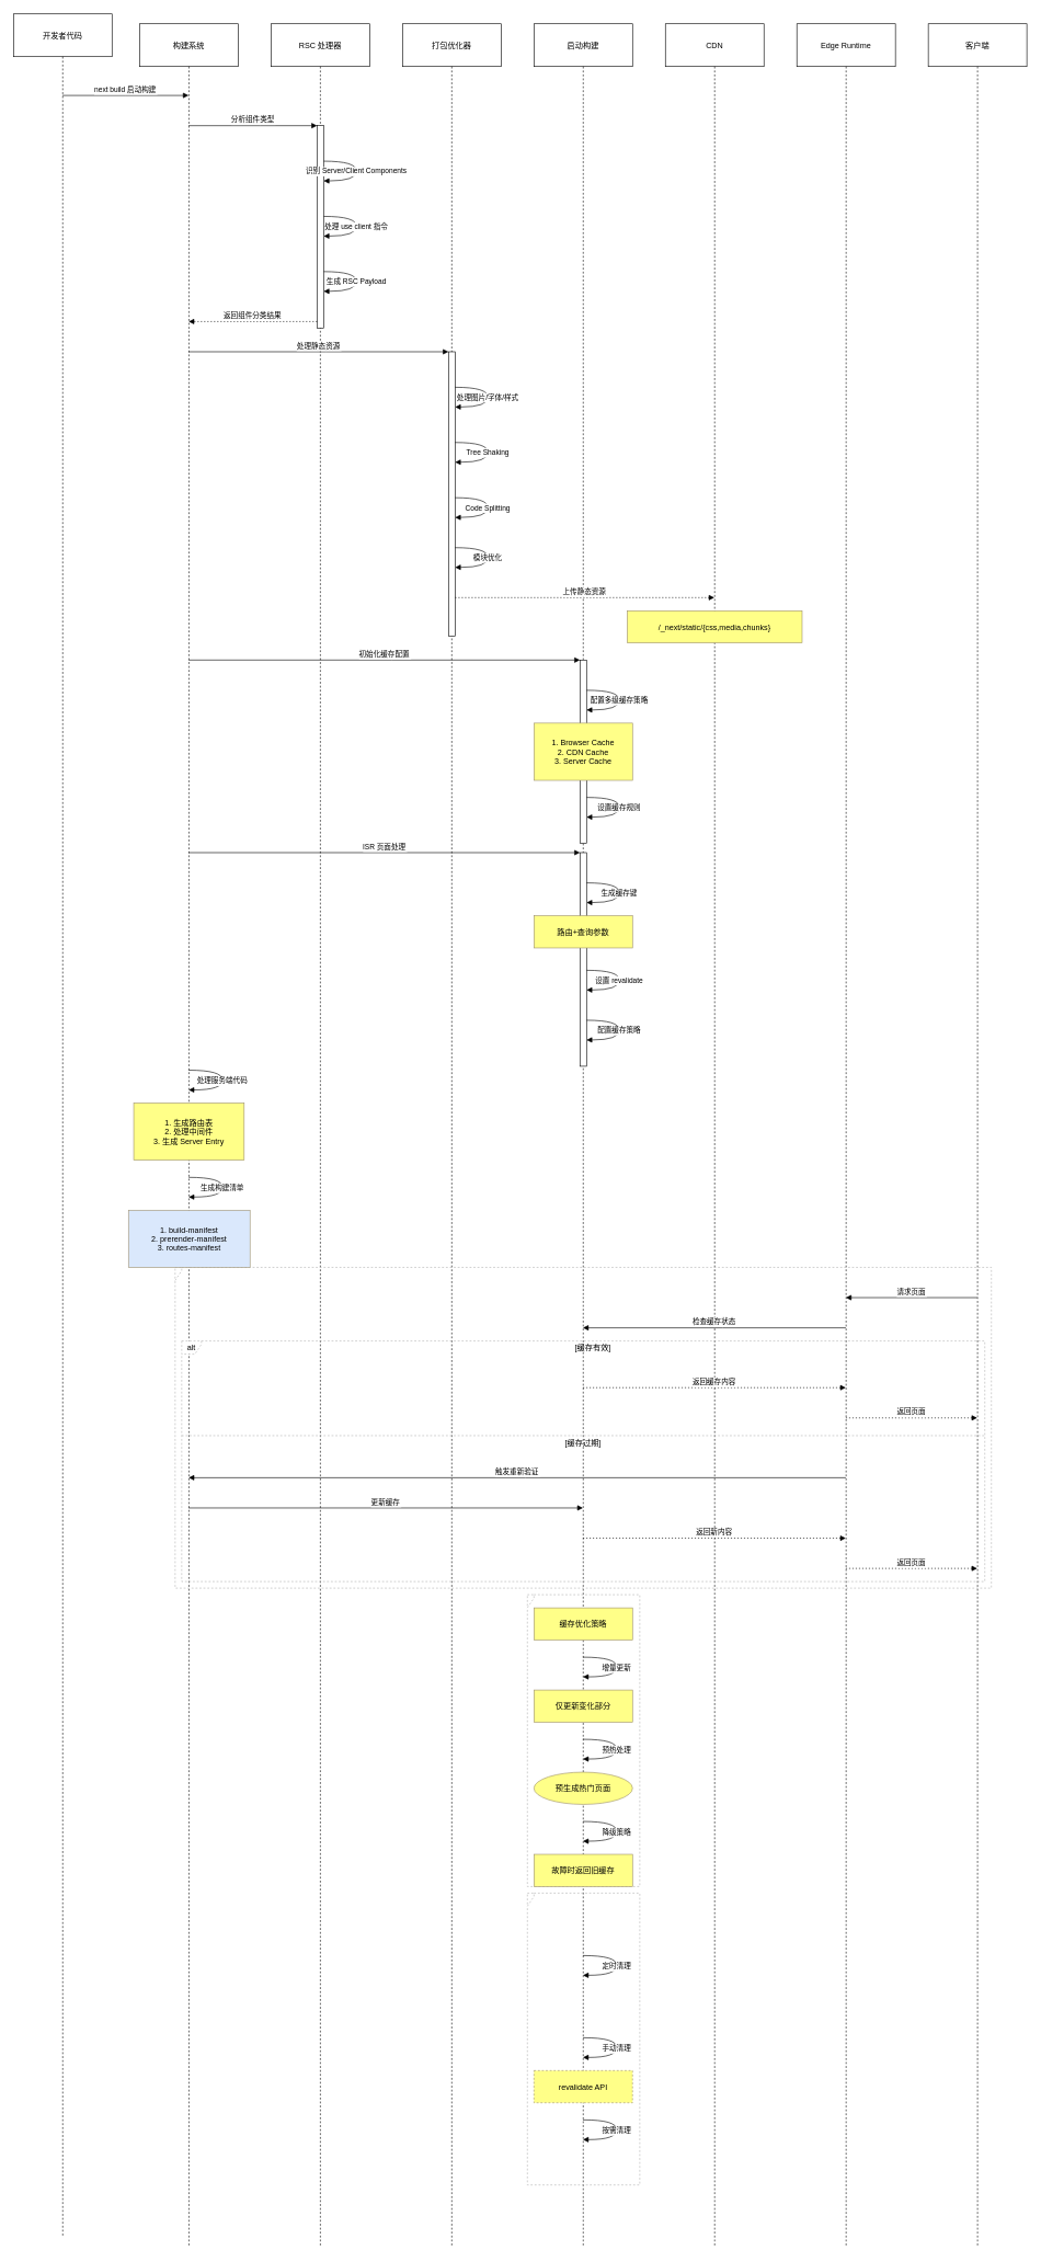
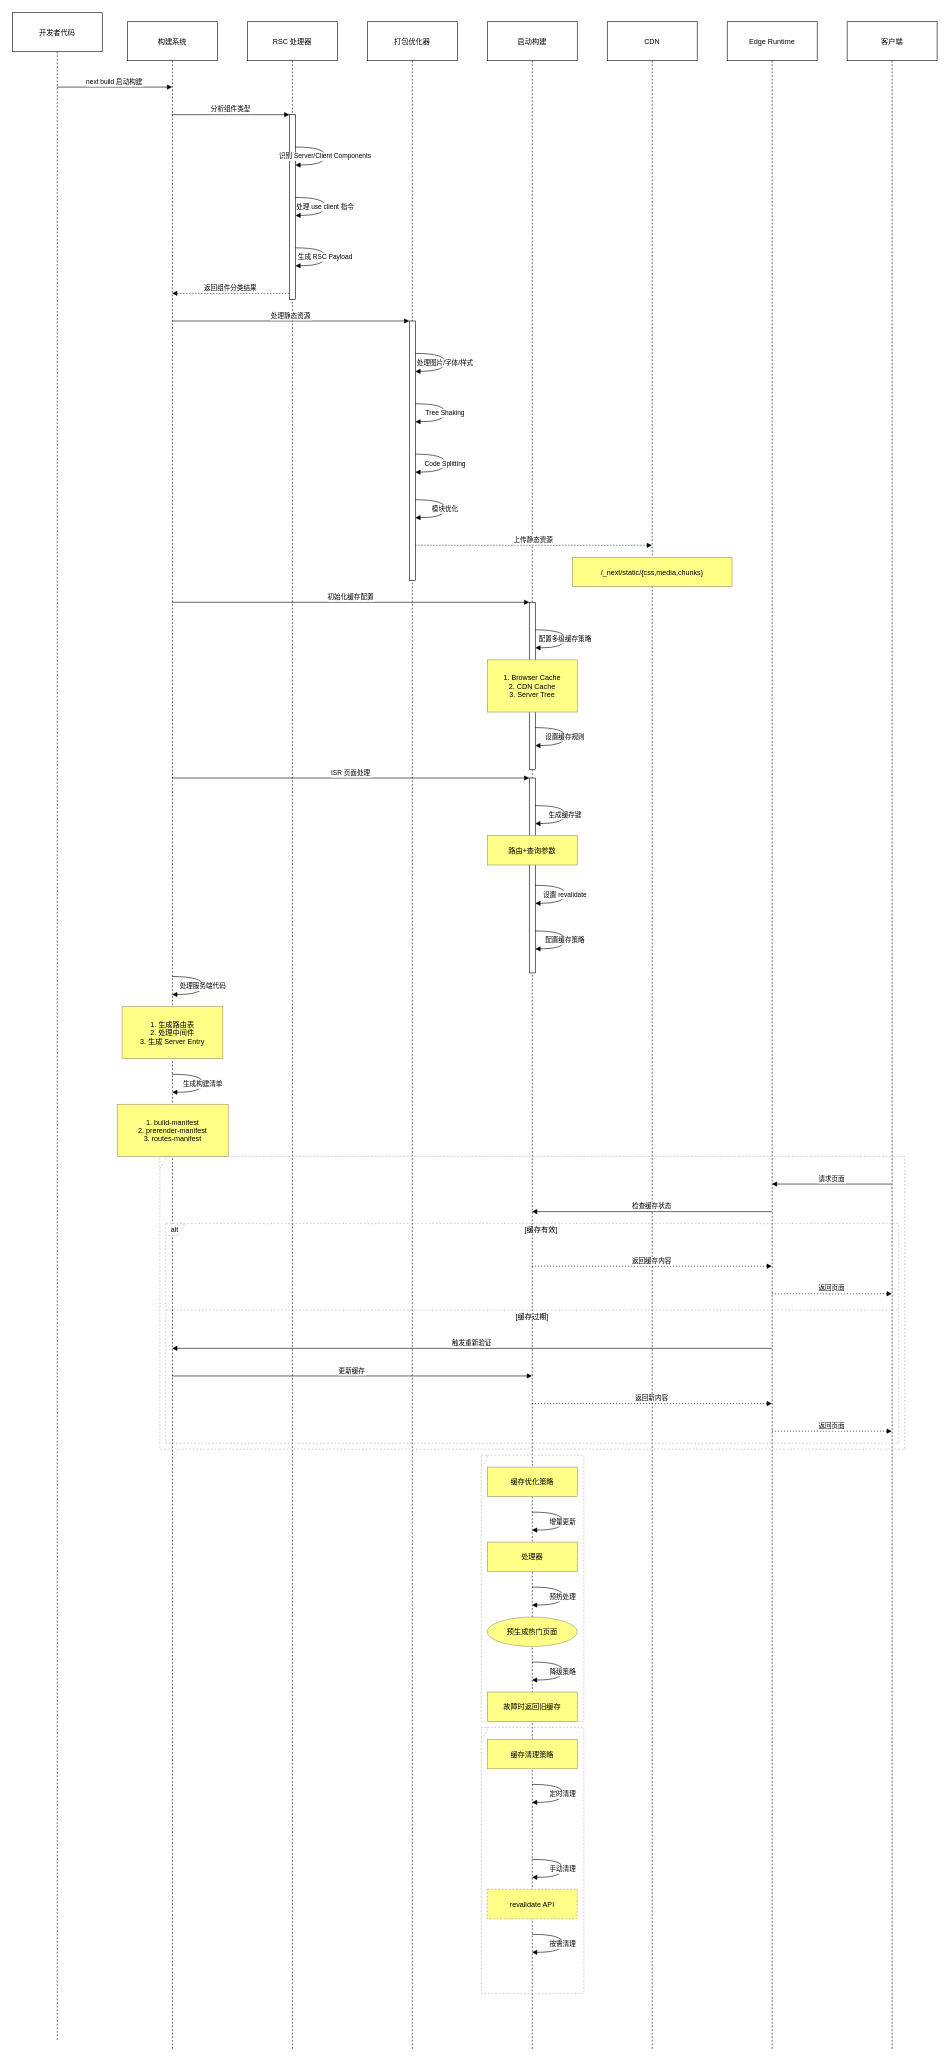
- <mxCell id="59" value="1. Browser Cache&#10;2. CDN Cache&#10;3. Server Cache" style="fillColor=#ffff88;strokeColor=#9E916F;" vertex="1" parent="1"><mxGeometry x="812" y="1099" width="150" height="87" as="geometry" /></mxCell>
+ <mxCell id="59" value="1. Browser Cache&#10;2. CDN Cache&#10;3. Server Tree" style="fillColor=#ffff88;strokeColor=#9E916F;" vertex="1" parent="1"><mxGeometry x="812" y="1099" width="150" height="87" as="geometry" /></mxCell>
- <mxCell id="62" value="1. build-manifest&#10;2. prerender-manifest&#10;3. routes-manifest" style="fillColor=#dae8fc;strokeColor=#9E916F;" vertex="1" parent="1"><mxGeometry x="195" y="1840" width="185" height="87" as="geometry" /></mxCell>
+ <mxCell id="62" value="1. build-manifest&#10;2. prerender-manifest&#10;3. routes-manifest" style="fillColor=#ffff88;strokeColor=#9E916F;" vertex="1" parent="1"><mxGeometry x="195" y="1840" width="185" height="87" as="geometry" /></mxCell>
- <mxCell id="64" value="仅更新变化部分" style="fillColor=#ffff88;strokeColor=#9E916F;" vertex="1" parent="1"><mxGeometry x="812" y="2570" width="150" height="49" as="geometry" /></mxCell>
+ <mxCell id="64" value="处理器" style="fillColor=#ffff88;strokeColor=#9E916F;" vertex="1" parent="1"><mxGeometry x="812" y="2570" width="150" height="49" as="geometry" /></mxCell>
+ <mxCell id="67" value="缓存清理策略" style="fillColor=#ffff88;strokeColor=#9E916F;" vertex="1" parent="1"><mxGeometry x="812" y="2899" width="150" height="49" as="geometry" /></mxCell>
